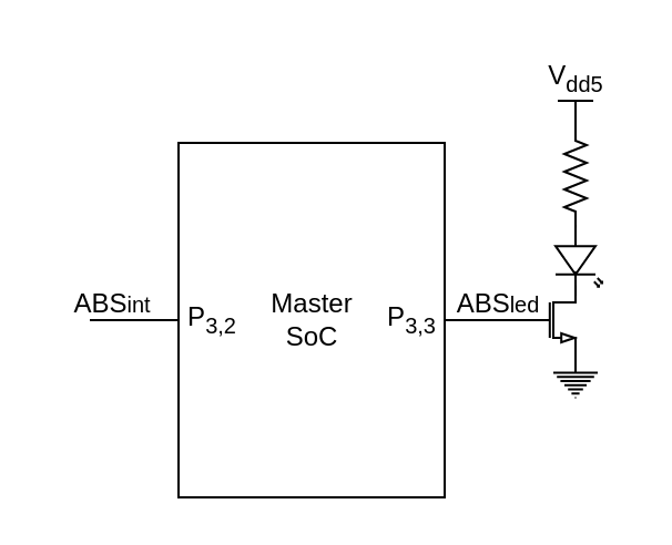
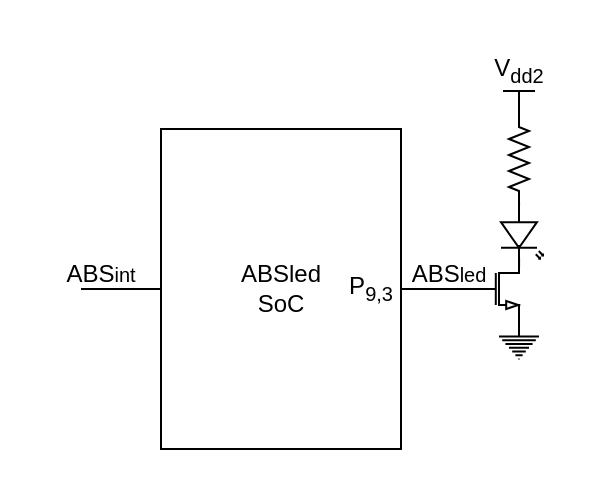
- <mxCell id="10" value="V&lt;sub&gt;dd5&lt;/sub&gt;" style="text;html=1;align=center;verticalAlign=middle;resizable=0;points=[];autosize=1;strokeColor=none;fillColor=none;strokeWidth=1;" parent="1" vertex="1"><mxGeometry x="237" y="20" width="44" height="30" as="geometry" /></mxCell>
+ <mxCell id="10" value="V&lt;sub&gt;dd2&lt;/sub&gt;" style="text;html=1;align=center;verticalAlign=middle;resizable=0;points=[];autosize=1;strokeColor=none;fillColor=none;strokeWidth=1;" parent="1" vertex="1"><mxGeometry x="237" y="20" width="44" height="30" as="geometry" /></mxCell>
- <mxCell id="4" value="P&lt;sub&gt;3,2&lt;/sub&gt;" style="text;html=1;align=center;verticalAlign=middle;resizable=1;points=[];autosize=1;strokeColor=none;fillColor=none;" parent="1" vertex="1"><mxGeometry x="80" y="129" width="30" height="30" as="geometry" /></mxCell>
- <mxCell id="3" value="Master&lt;div&gt;SoC&lt;/div&gt;" style="text;html=1;align=center;verticalAlign=middle;resizable=0;points=[];autosize=1;strokeColor=none;fillColor=none;" parent="1" vertex="1"><mxGeometry x="110" y="124" width="60" height="40" as="geometry" /></mxCell>
+ <mxCell id="3" value="ABSled&lt;div&gt;SoC&lt;/div&gt;" style="text;html=1;align=center;verticalAlign=middle;resizable=0;points=[];autosize=1;strokeColor=none;fillColor=none;" parent="1" vertex="1"><mxGeometry x="110" y="124" width="60" height="40" as="geometry" /></mxCell>
- <mxCell id="19" value="P&lt;sub&gt;3,3&lt;/sub&gt;" style="text;html=1;align=center;verticalAlign=middle;resizable=1;points=[];autosize=1;strokeColor=none;fillColor=none;" vertex="1" parent="1"><mxGeometry x="160" y="129" width="50" height="30" as="geometry" /></mxCell>
+ <mxCell id="19" value="P&lt;sub&gt;9,3&lt;/sub&gt;" style="text;html=1;align=center;verticalAlign=middle;resizable=1;points=[];autosize=1;strokeColor=none;fillColor=none;" vertex="1" parent="1"><mxGeometry x="160" y="129" width="50" height="30" as="geometry" /></mxCell>
